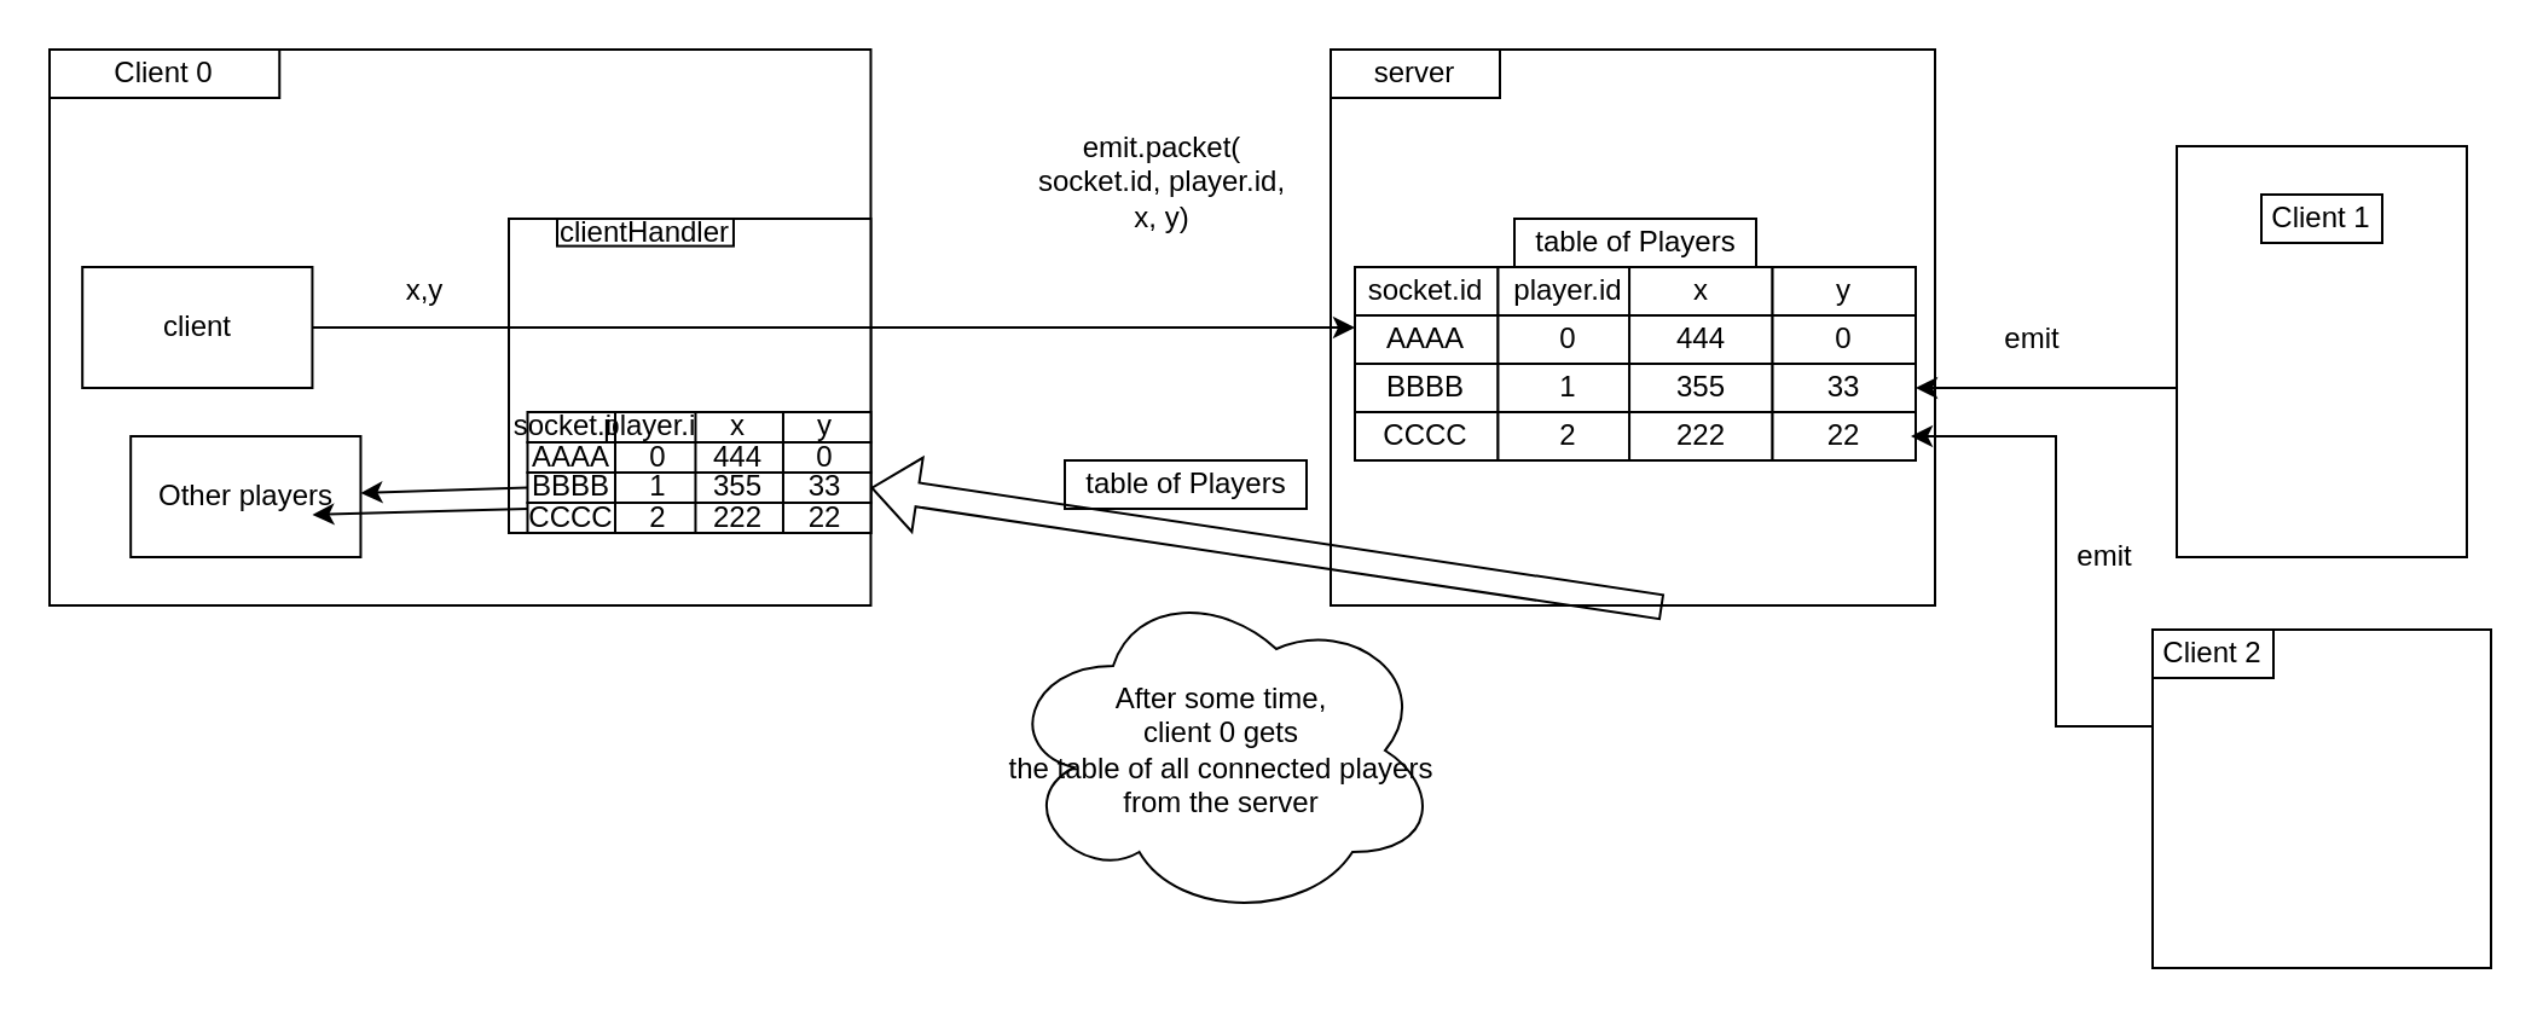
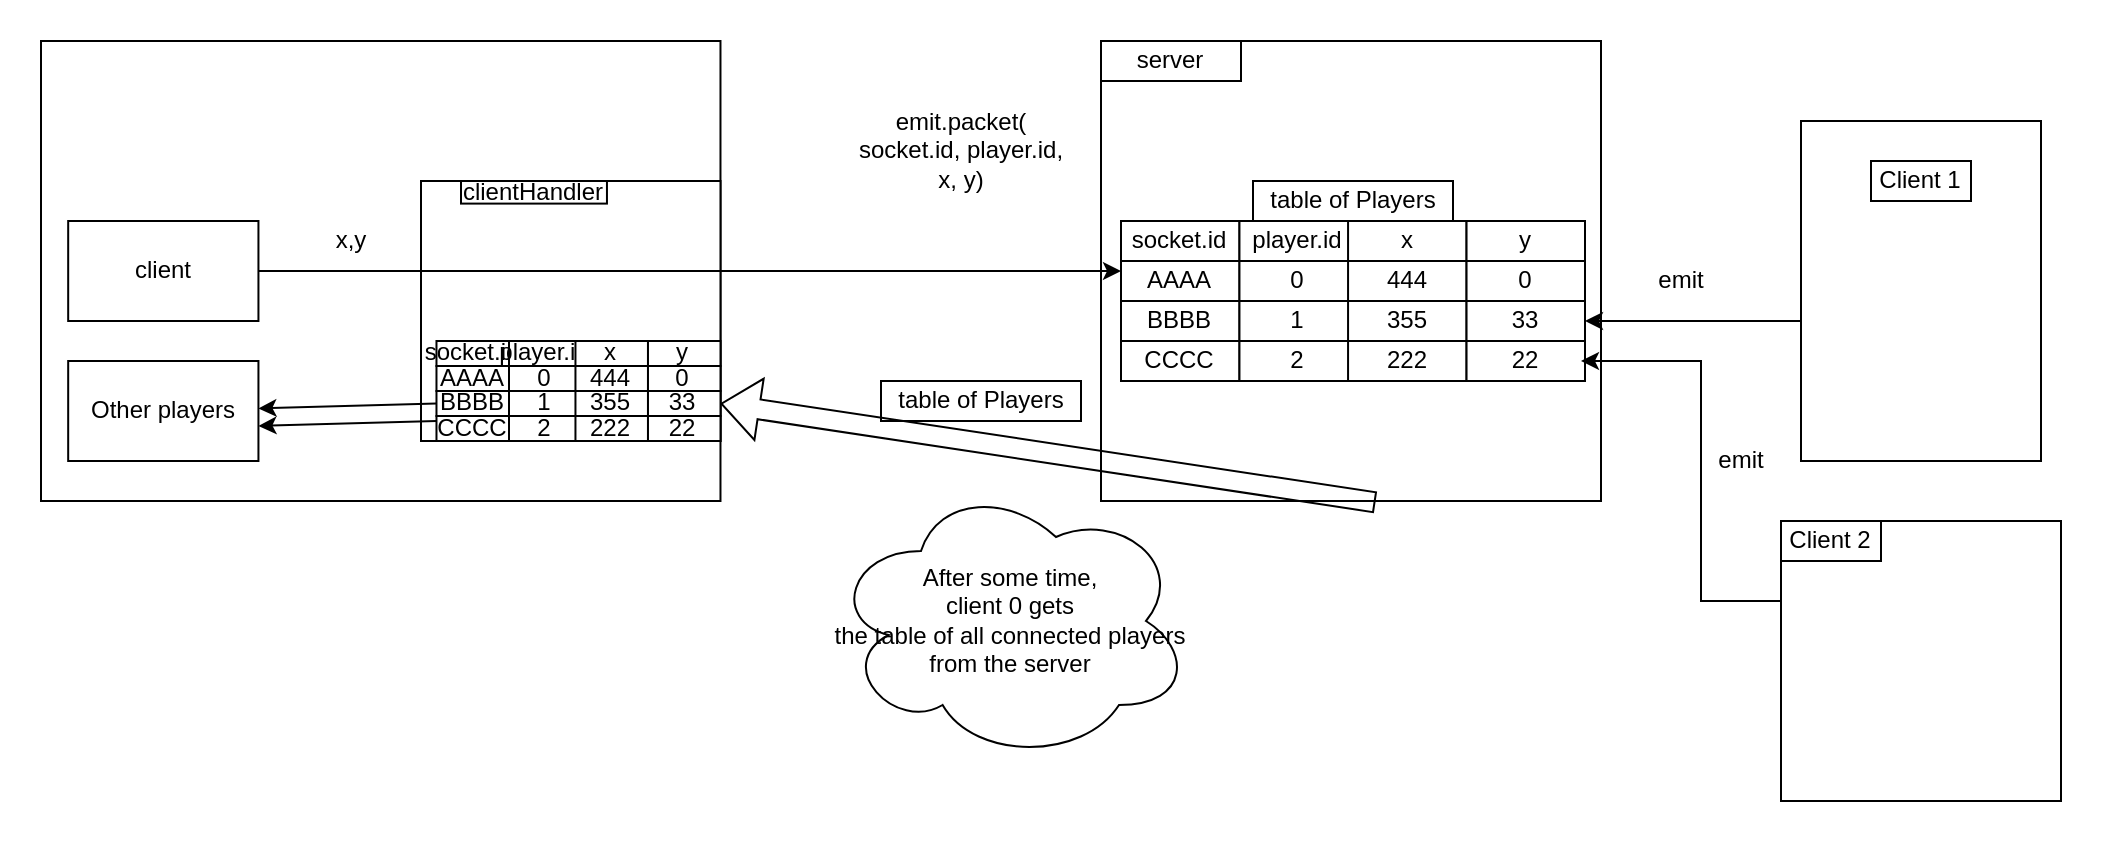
- <mxCell id="35" value="Client 0" style="rounded=0;whiteSpace=wrap;html=1;" vertex="1" parent="33"><mxGeometry width="95.128" height="20" as="geometry" /></mxCell>
- <mxCell id="65" value="Other players" style="rounded=0;whiteSpace=wrap;html=1;" vertex="1" parent="33"><mxGeometry x="33.59" y="160" width="95.128" height="50" as="geometry" /></mxCell>
+ <mxCell id="65" value="Other players" style="rounded=0;whiteSpace=wrap;html=1;" vertex="1" parent="33"><mxGeometry x="13.59" y="160" width="95.128" height="50" as="geometry" /></mxCell>
